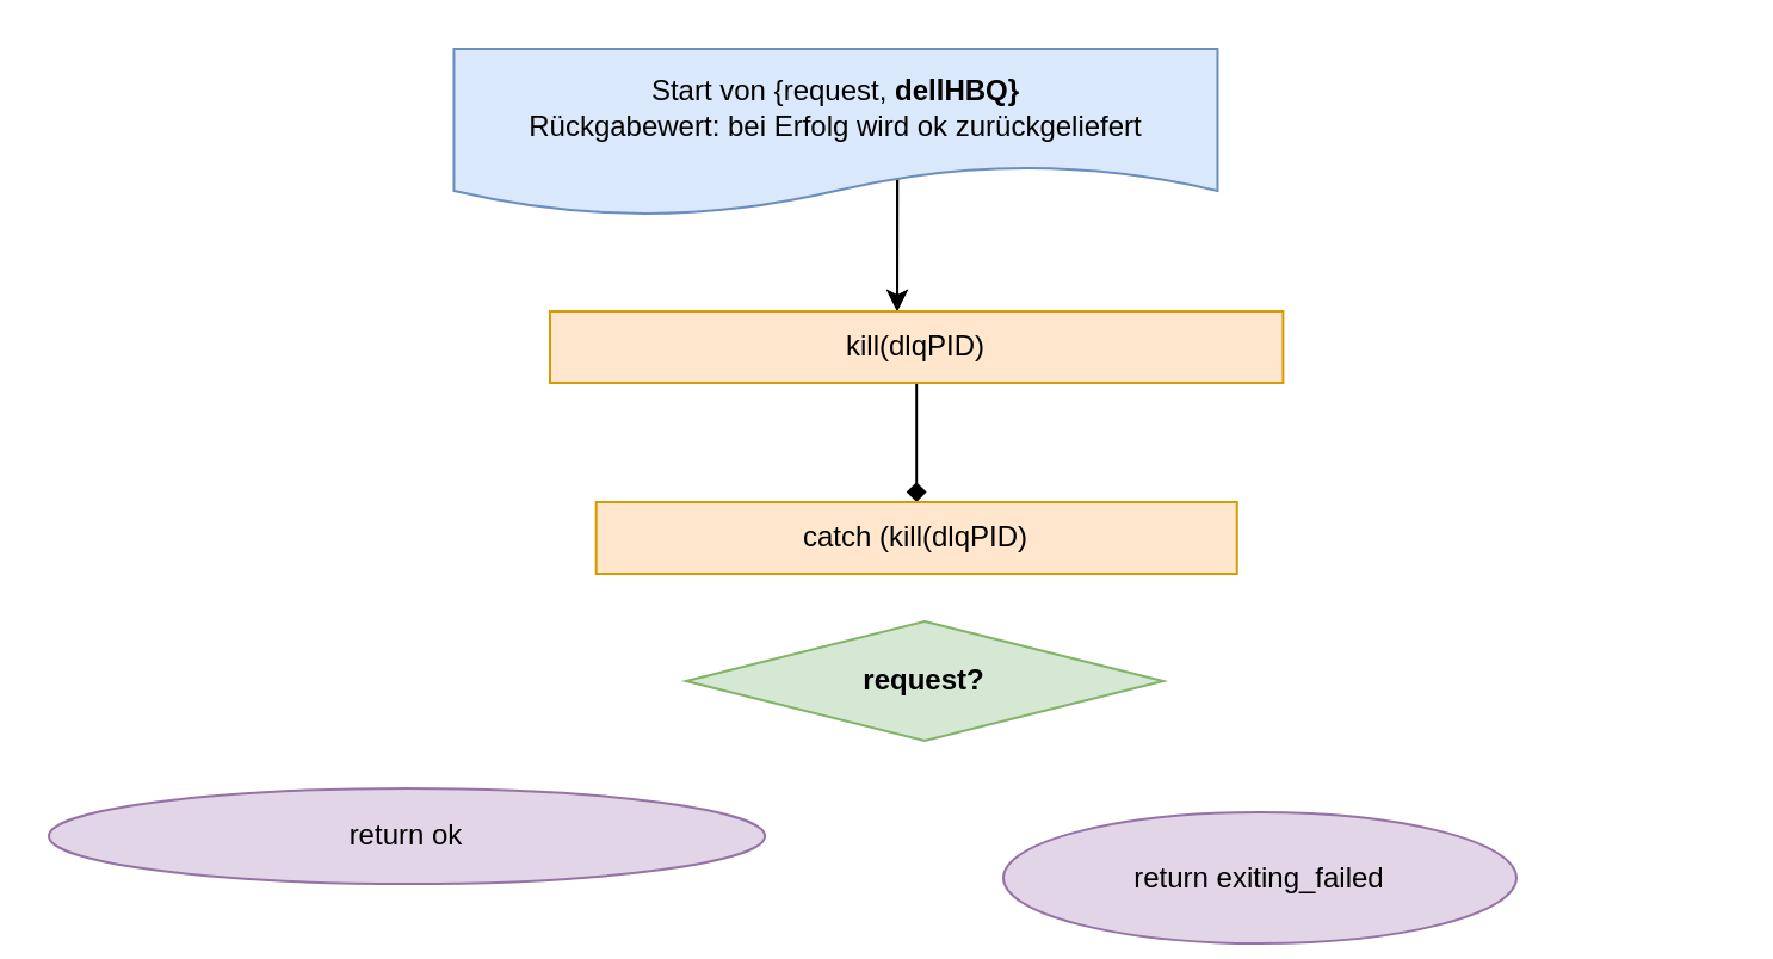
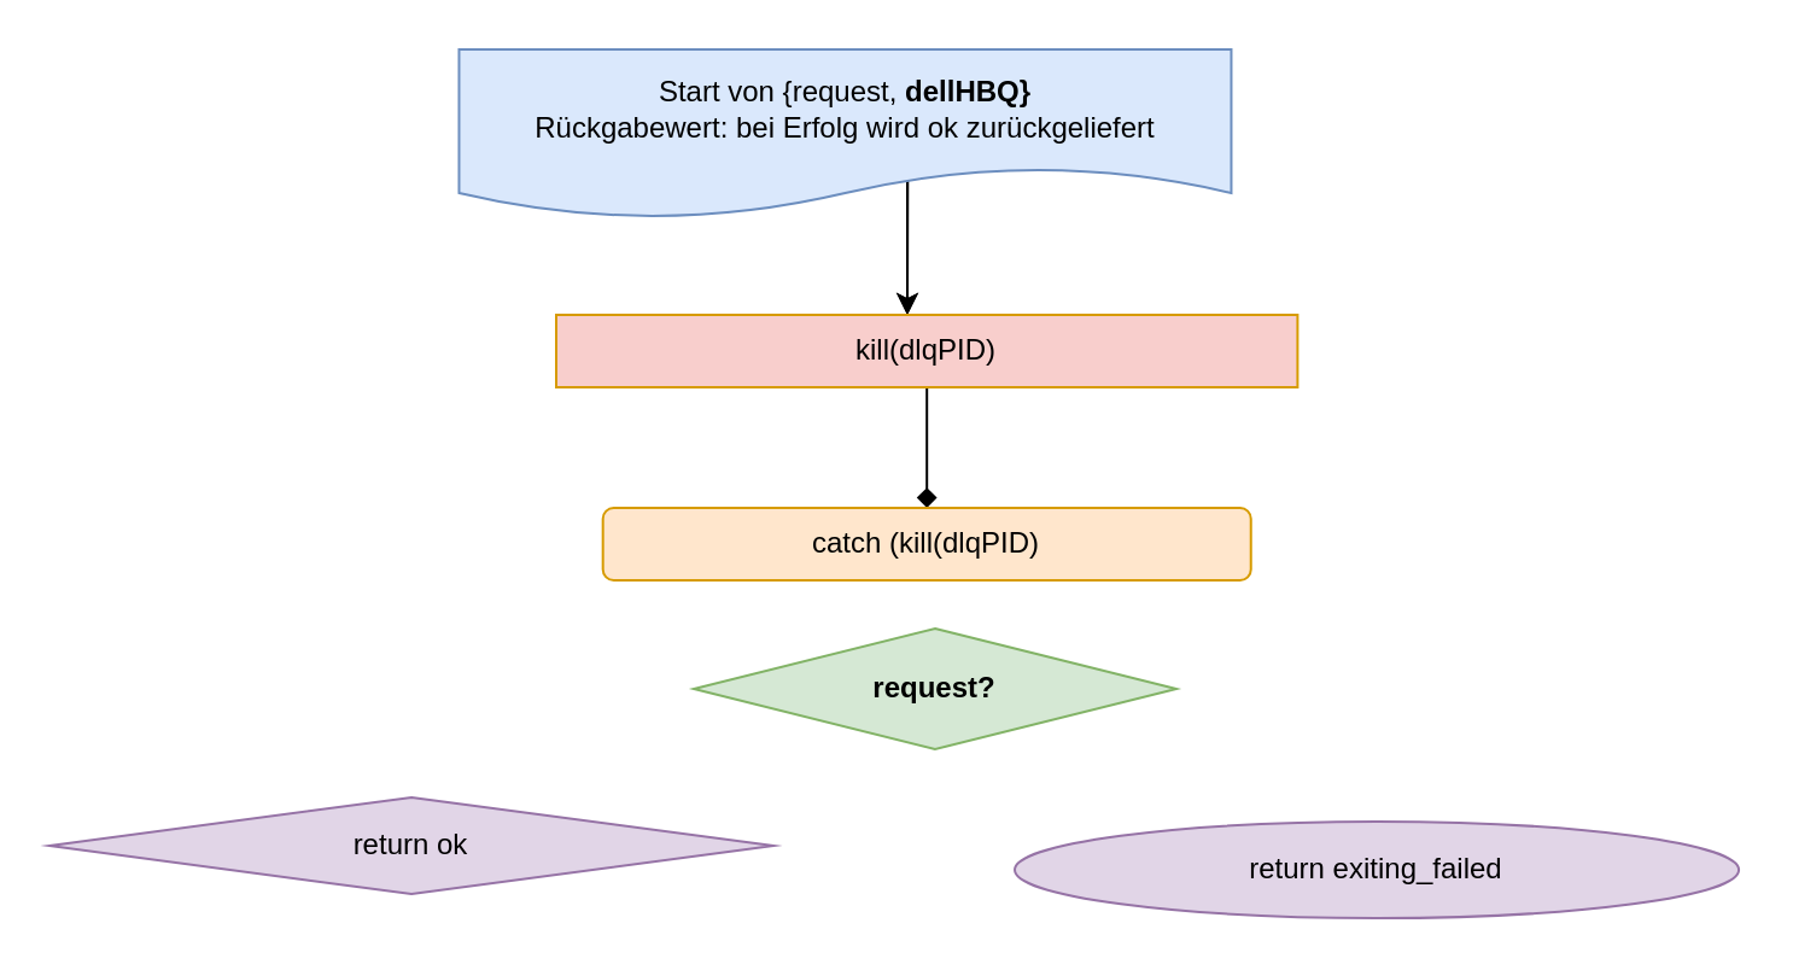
- <mxCell id="7" value="kill(dlqPID)" style="rounded=0;whiteSpace=wrap;html=1;fillColor=#ffe6cc;strokeColor=#d79b00;" vertex="1" parent="1"><mxGeometry x="230" y="130" width="307.2" height="30" as="geometry" /></mxCell>
+ <mxCell id="7" value="kill(dlqPID)" style="rounded=0;whiteSpace=wrap;html=1;fillColor=#f8cecc;strokeColor=#d79b00;" vertex="1" parent="1"><mxGeometry x="230" y="130" width="307.2" height="30" as="geometry" /></mxCell>
- <mxCell id="8" value="catch (kill(dlqPID)" style="rounded=0;whiteSpace=wrap;html=1;fillColor=#ffe6cc;strokeColor=#d79b00;" vertex="1" parent="1"><mxGeometry x="249.34" y="210" width="268.53" height="30" as="geometry" /></mxCell>
+ <mxCell id="8" value="catch (kill(dlqPID)" style="whiteSpace=wrap;html=1;fillColor=#ffe6cc;strokeColor=#d79b00;rounded=1;" vertex="1" parent="1"><mxGeometry x="249.34" y="210" width="268.53" height="30" as="geometry" /></mxCell>
- <mxCell id="5" value="return ok" style="ellipse;whiteSpace=wrap;html=1;rounded=0;fillColor=#e1d5e7;strokeColor=#9673a6;" vertex="1" parent="1"><mxGeometry x="20" y="330" width="300.06" height="40" as="geometry" /></mxCell>
+ <mxCell id="5" value="return ok" style="rhombus;whiteSpace=wrap;html=1;fillColor=#e1d5e7;strokeColor=#9673a6;" vertex="1" parent="1"><mxGeometry x="20" y="330" width="300.06" height="40" as="geometry" /></mxCell>
- <mxCell id="10" value="return exiting_failed" style="ellipse;whiteSpace=wrap;html=1;rounded=0;fillColor=#e1d5e7;strokeColor=#9673a6;" vertex="1" parent="1"><mxGeometry x="420" y="340" width="215" height="55" as="geometry" /></mxCell>
+ <mxCell id="10" value="return exiting_failed" style="ellipse;whiteSpace=wrap;html=1;rounded=0;fillColor=#e1d5e7;strokeColor=#9673a6;" vertex="1" parent="1"><mxGeometry x="420" y="340" width="300.06" height="40" as="geometry" /></mxCell>
